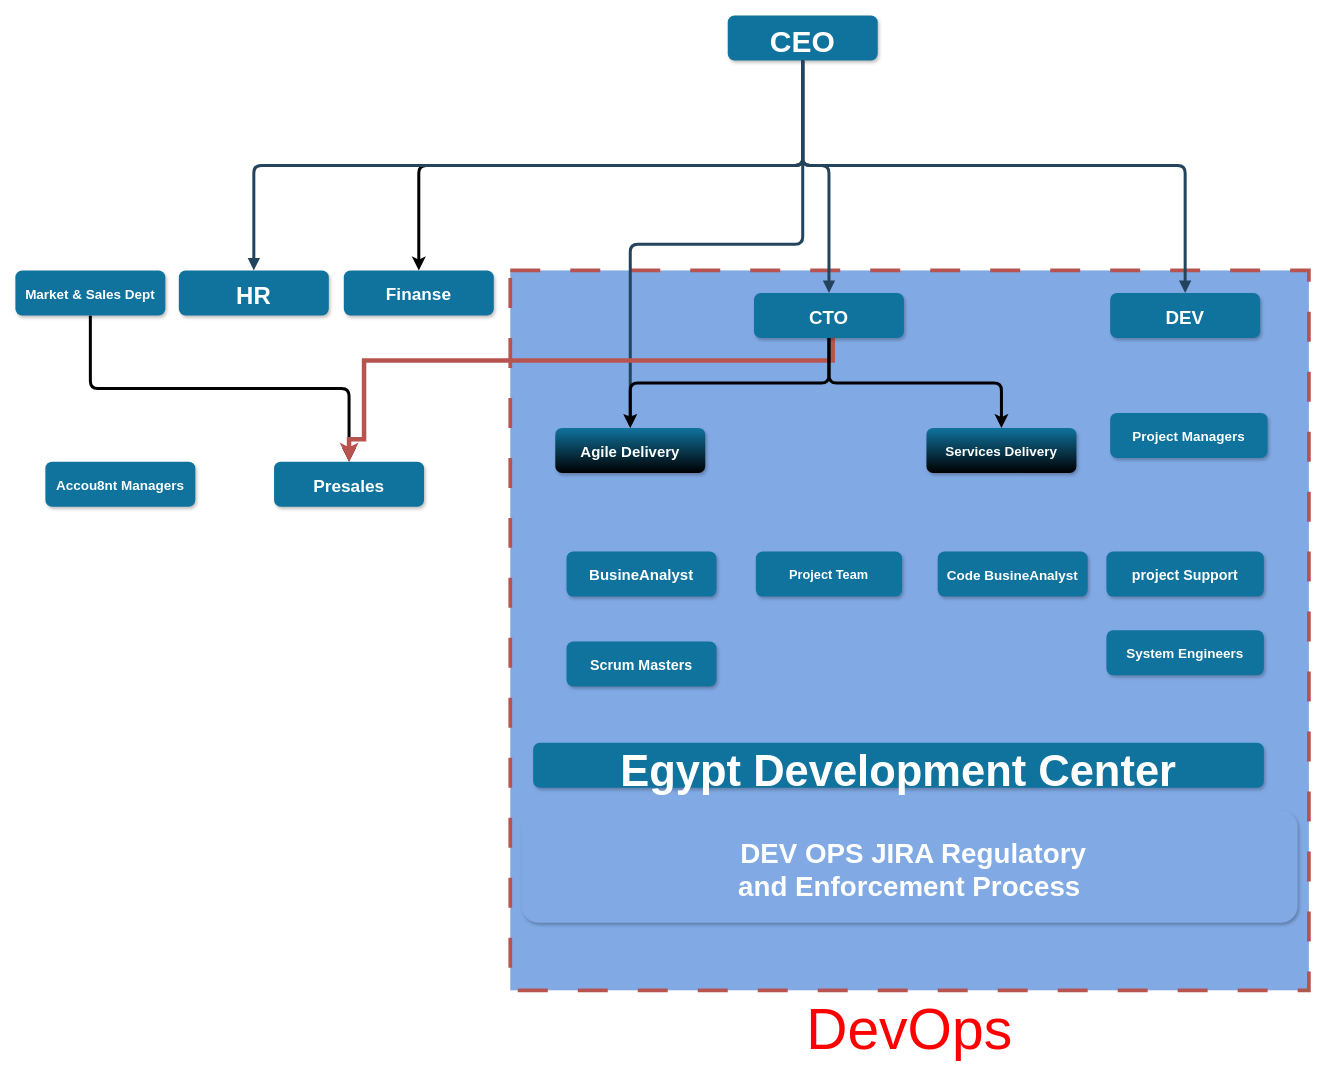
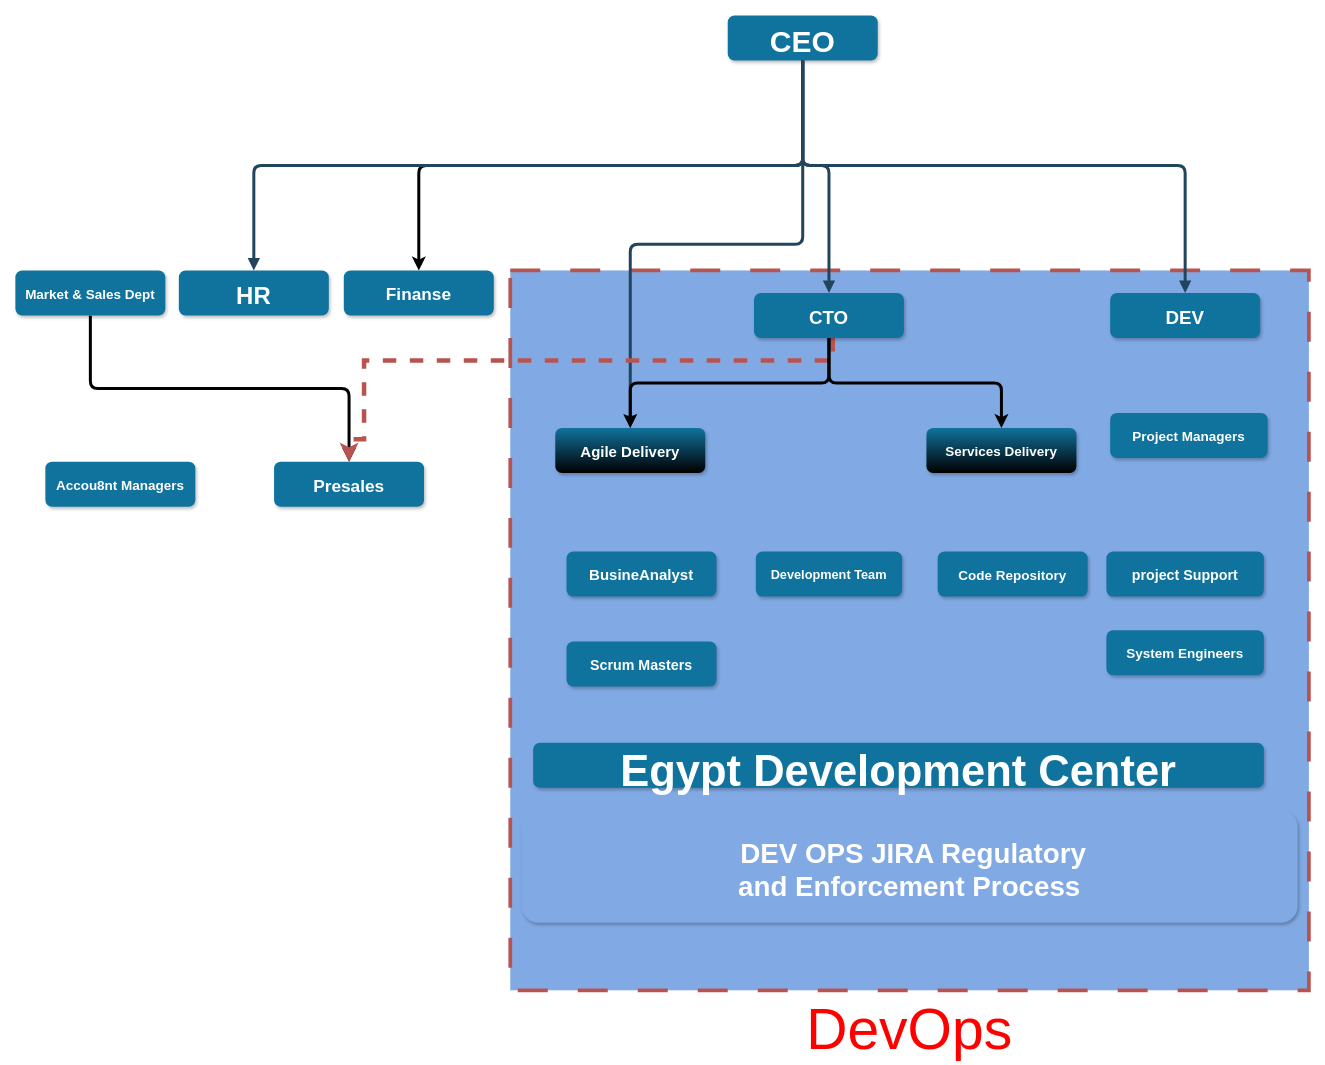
- <mxCell id="22" style="edgeStyle=orthogonalEdgeStyle;rounded=0;orthogonalLoop=1;jettySize=auto;html=1;entryX=0.5;entryY=0;entryDx=0;entryDy=0;dashed=0;strokeWidth=6;fillColor=#f8cecc;strokeColor=#b85450;" parent="1" source="24" target="19" edge="1"><mxGeometry relative="1" as="geometry"><Array as="points"><mxPoint x="1110" y="480" /><mxPoint x="485" y="480" /><mxPoint x="485" y="585" /><mxPoint x="465" y="585" /></Array></mxGeometry></mxCell>
+ <mxCell id="22" style="edgeStyle=orthogonalEdgeStyle;rounded=0;orthogonalLoop=1;jettySize=auto;html=1;entryX=0.5;entryY=0;entryDx=0;entryDy=0;dashed=1;strokeWidth=6;fillColor=#f8cecc;strokeColor=#b85450;" parent="1" source="24" target="19" edge="1"><mxGeometry relative="1" as="geometry"><Array as="points"><mxPoint x="1110" y="480" /><mxPoint x="485" y="480" /><mxPoint x="485" y="585" /><mxPoint x="465" y="585" /></Array></mxGeometry></mxCell>
- <mxCell id="10" value="Project Team" style="rounded=1;fillColor=#10739E;strokeColor=none;shadow=1;gradientColor=none;fontStyle=1;fontColor=#FFFFFF;fontSize=17;" parent="1" vertex="1"><mxGeometry x="1007.5" y="735" width="195" height="60" as="geometry" /></mxCell>
+ <mxCell id="10" value="Development Team" style="rounded=1;fillColor=#10739E;strokeColor=none;shadow=1;gradientColor=none;fontStyle=1;fontColor=#FFFFFF;fontSize=17;" parent="1" vertex="1"><mxGeometry x="1007.5" y="735" width="195" height="60" as="geometry" /></mxCell>
- <mxCell id="11" value="Code BusineAnalyst" style="rounded=1;fillColor=#10739E;strokeColor=none;shadow=1;gradientColor=none;fontStyle=1;fontColor=#FFFFFF;fontSize=18;" parent="1" vertex="1"><mxGeometry x="1250" y="735" width="200" height="60" as="geometry" /></mxCell>
+ <mxCell id="11" value="Code Repository" style="rounded=1;fillColor=#10739E;strokeColor=none;shadow=1;gradientColor=none;fontStyle=1;fontColor=#FFFFFF;fontSize=18;" parent="1" vertex="1"><mxGeometry x="1250" y="735" width="200" height="60" as="geometry" /></mxCell>
